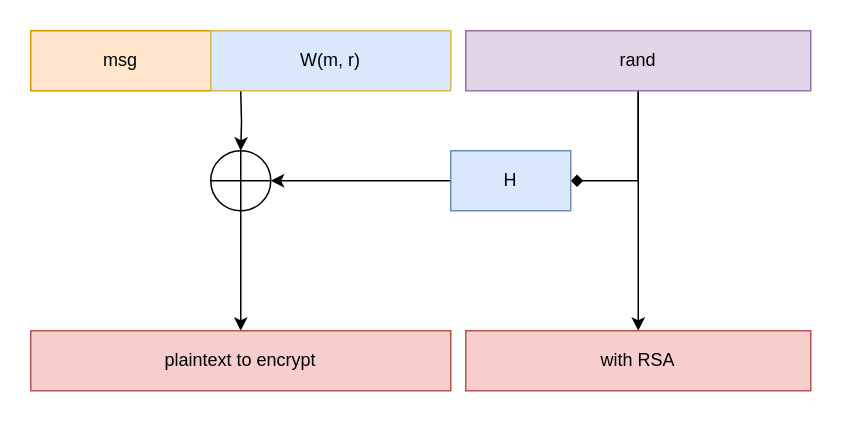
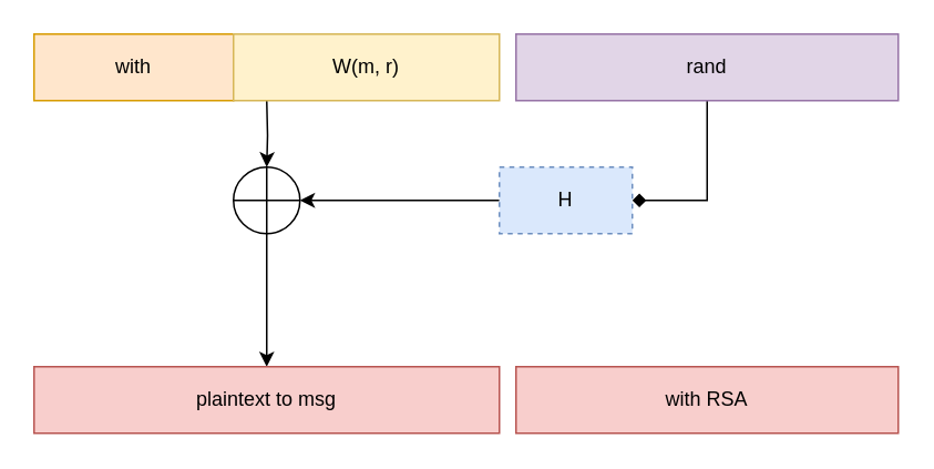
- <mxCell id="2" value="msg" style="rounded=0;whiteSpace=wrap;html=1;fillColor=#ffe6cc;strokeColor=#d79b00;" vertex="1" parent="1"><mxGeometry x="20" y="20" width="120" height="40" as="geometry" /></mxCell>
+ <mxCell id="2" value="with" style="rounded=0;whiteSpace=wrap;html=1;fillColor=#ffe6cc;strokeColor=#d79b00;" vertex="1" parent="1"><mxGeometry x="20" y="20" width="120" height="40" as="geometry" /></mxCell>
- <mxCell id="4" value="W(m, r)" style="rounded=0;whiteSpace=wrap;html=1;fillColor=#dae8fc;strokeColor=#d6b656;" vertex="1" parent="1"><mxGeometry x="140" y="20" width="160" height="40" as="geometry" /></mxCell>
+ <mxCell id="4" value="W(m, r)" style="rounded=0;whiteSpace=wrap;html=1;fillColor=#fff2cc;strokeColor=#d6b656;" vertex="1" parent="1"><mxGeometry x="140" y="20" width="160" height="40" as="geometry" /></mxCell>
- <mxCell id="11" value="H" style="rounded=0;whiteSpace=wrap;html=1;fillColor=#dae8fc;strokeColor=#6c8ebf;" vertex="1" parent="1"><mxGeometry x="300" y="100" width="80" height="40" as="geometry" /></mxCell>
+ <mxCell id="11" value="H" style="rounded=0;whiteSpace=wrap;html=1;fillColor=#dae8fc;strokeColor=#6c8ebf;dashed=1;" vertex="1" parent="1"><mxGeometry x="300" y="100" width="80" height="40" as="geometry" /></mxCell>
- <mxCell id="6" style="edgeStyle=orthogonalEdgeStyle;rounded=0;orthogonalLoop=1;jettySize=auto;html=1;exitX=0.5;exitY=1;exitDx=0;exitDy=0;entryX=0.5;entryY=0;entryDx=0;entryDy=0;" edge="1" parent="1" source="7" target="13"><mxGeometry relative="1" as="geometry"><mxPoint x="425" y="180" as="targetPoint" /></mxGeometry></mxCell>
- <mxCell id="12" value="plaintext to encrypt" style="rounded=0;whiteSpace=wrap;html=1;fillColor=#f8cecc;strokeColor=#b85450;" vertex="1" parent="1"><mxGeometry x="20" y="220" width="280" height="40" as="geometry" /></mxCell>
+ <mxCell id="12" value="plaintext to msg" style="rounded=0;whiteSpace=wrap;html=1;fillColor=#f8cecc;strokeColor=#b85450;" vertex="1" parent="1"><mxGeometry x="20" y="220" width="280" height="40" as="geometry" /></mxCell>
